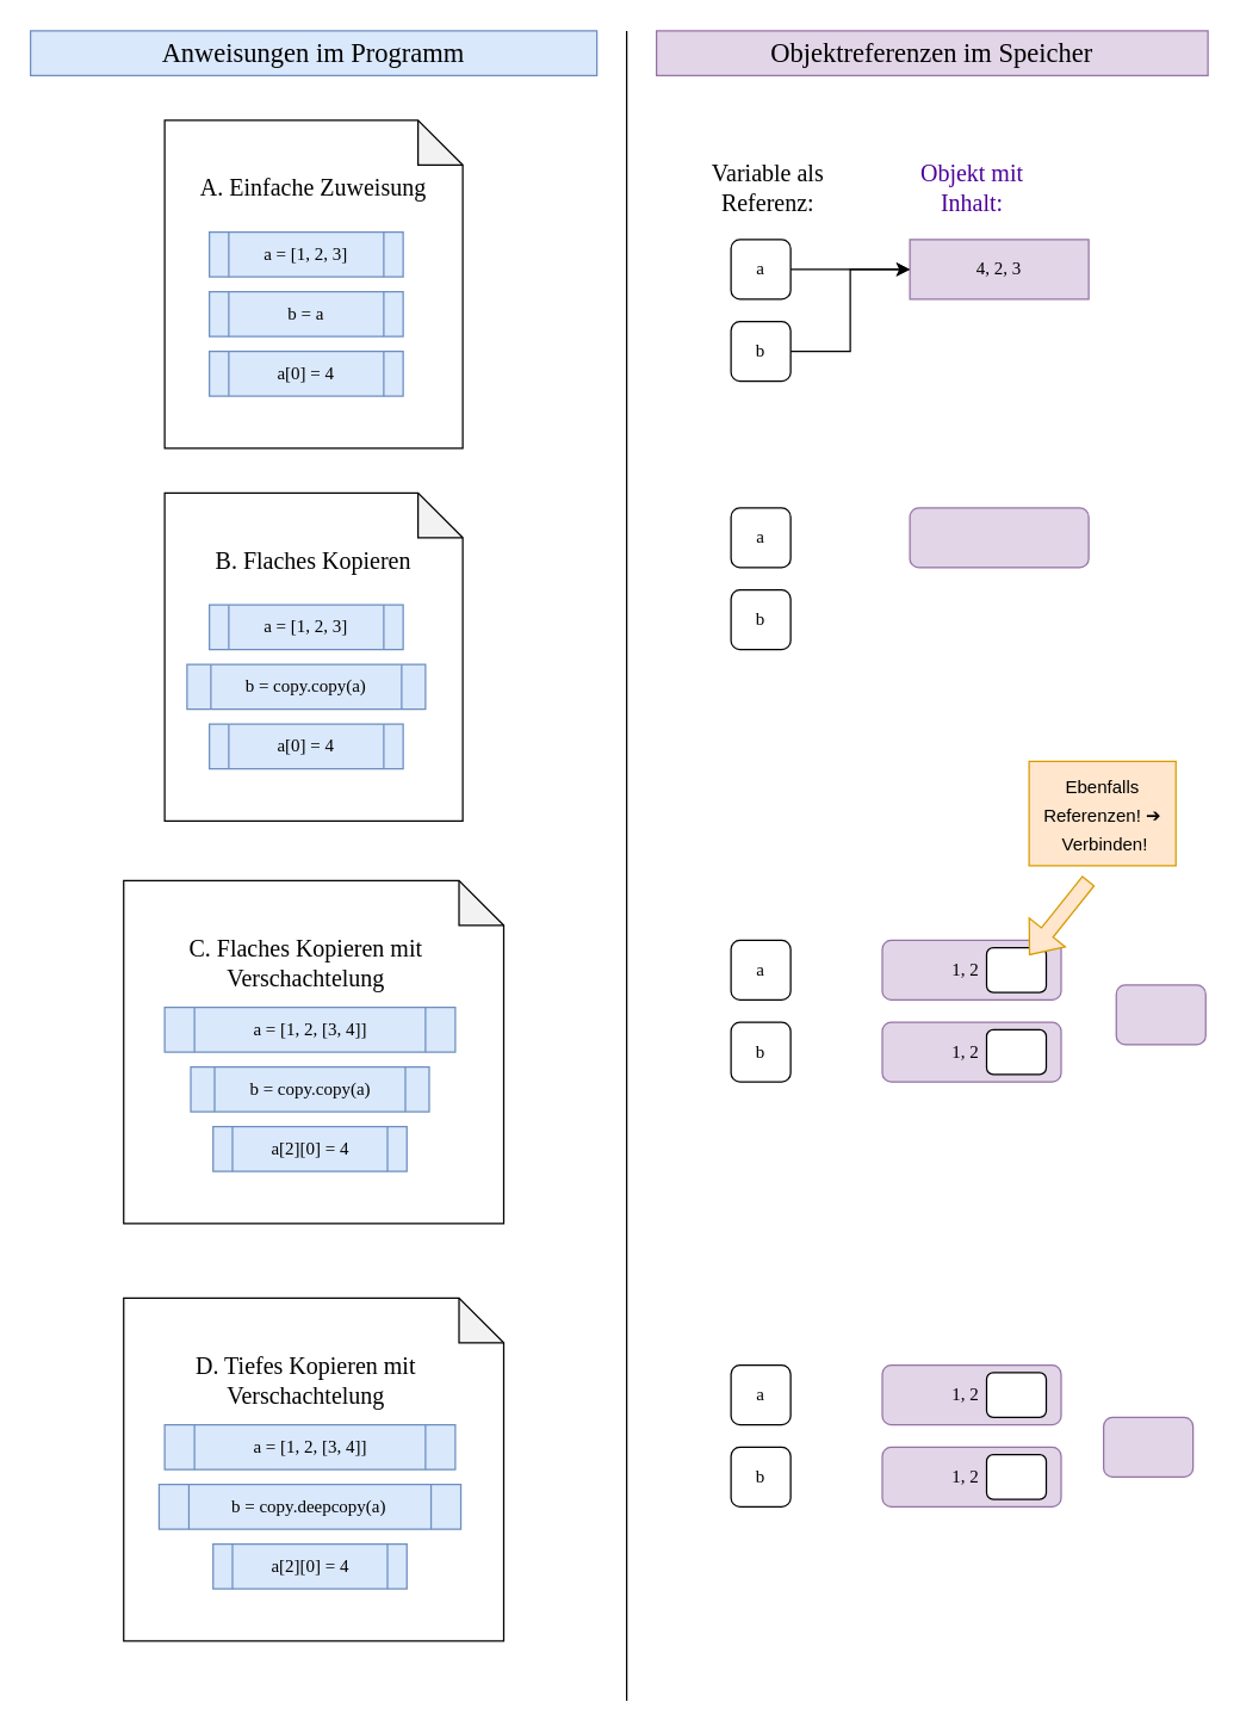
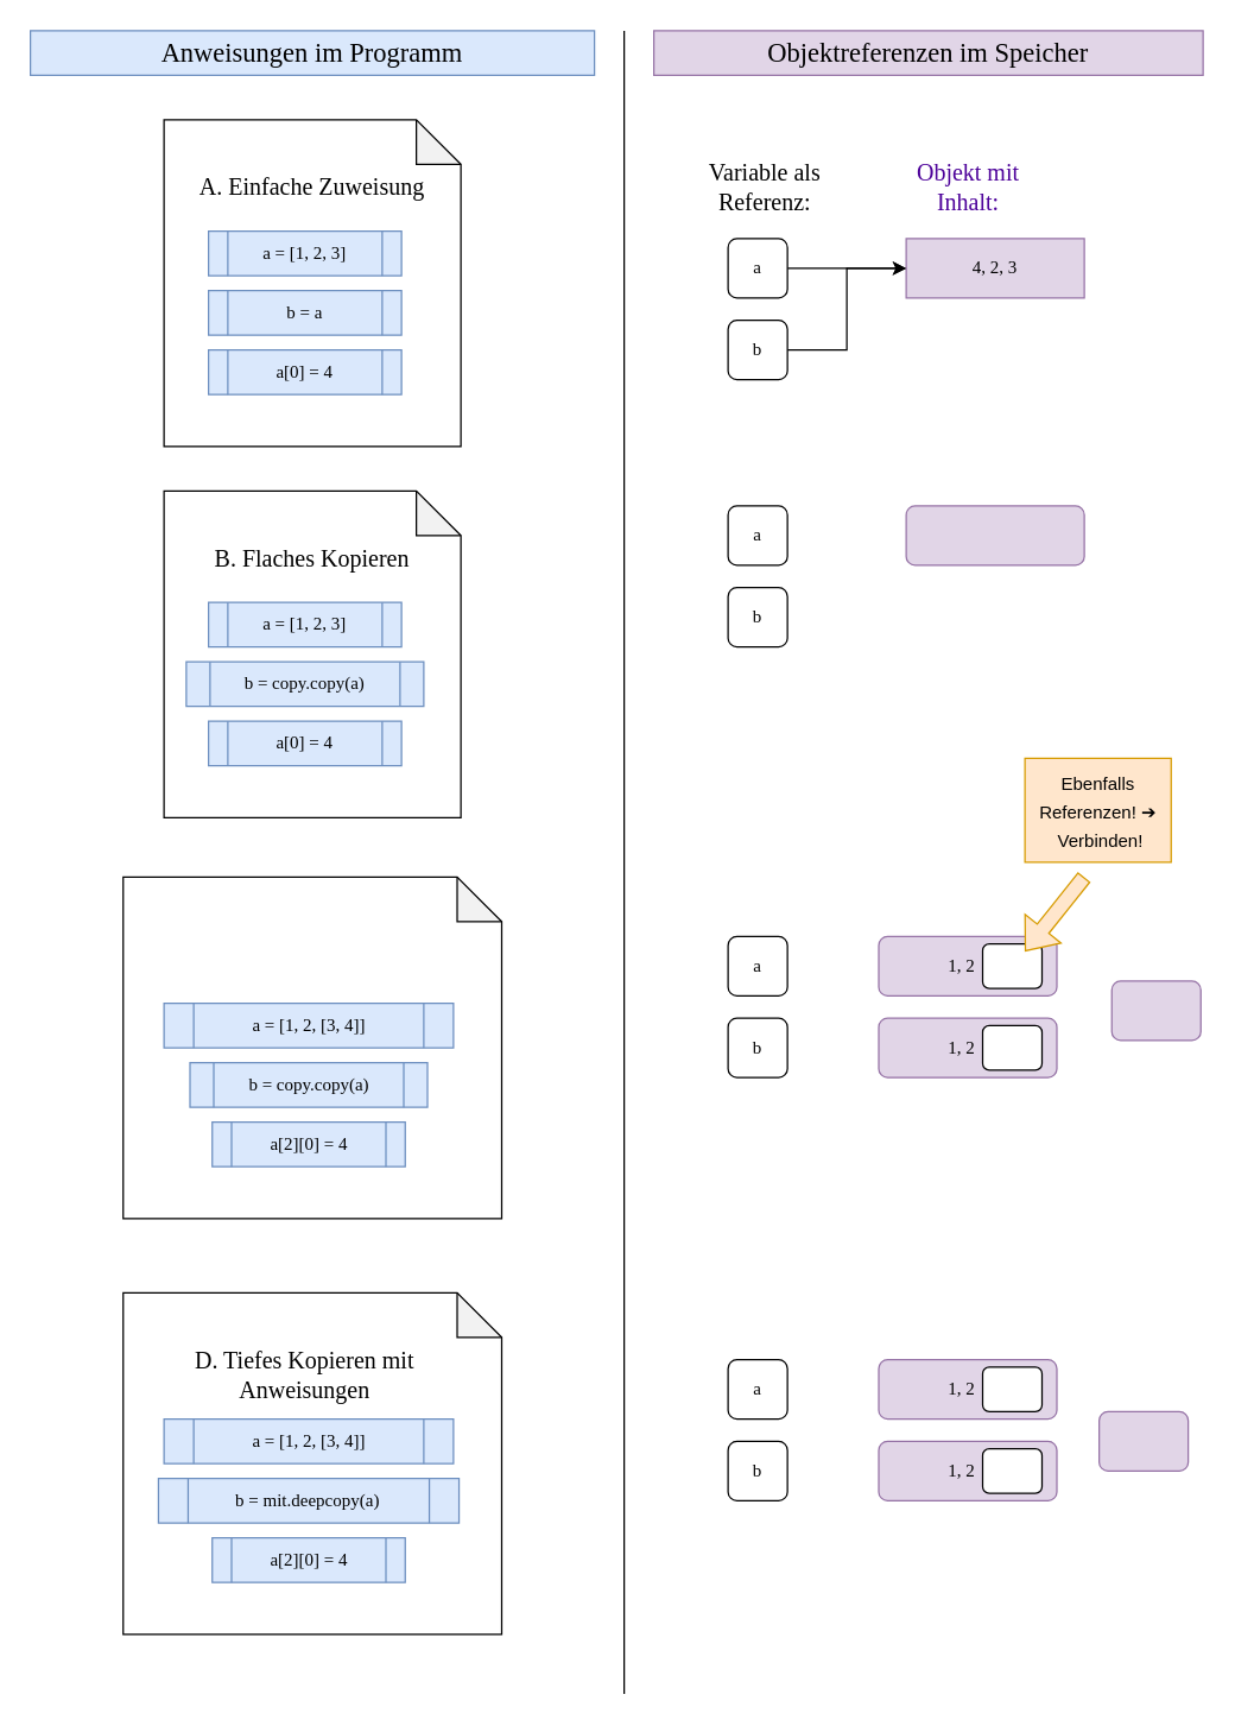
- <mxCell id="24" value="&lt;font face=&quot;Tahoma&quot; style=&quot;font-size: 16px&quot;&gt;C. Flaches Kopieren mit Verschachtelung&lt;/font&gt;" style="text;html=1;strokeColor=none;fillColor=none;align=center;verticalAlign=middle;whiteSpace=wrap;rounded=0;fontFamily=Lucida Console;" parent="1" vertex="1"><mxGeometry x="95" y="630" width="220" height="30" as="geometry" /></mxCell>
- <mxCell id="39" value="&lt;font face=&quot;Tahoma&quot; style=&quot;font-size: 16px&quot;&gt;D. Tiefes Kopieren mit Verschachtelung&lt;/font&gt;" style="text;html=1;strokeColor=none;fillColor=none;align=center;verticalAlign=middle;whiteSpace=wrap;rounded=0;fontFamily=Lucida Console;" parent="1" vertex="1"><mxGeometry x="95" y="910" width="220" height="30" as="geometry" /></mxCell>
+ <mxCell id="39" value="&lt;font face=&quot;Tahoma&quot; style=&quot;font-size: 16px&quot;&gt;D. Tiefes Kopieren mit Anweisungen&lt;/font&gt;" style="text;html=1;strokeColor=none;fillColor=none;align=center;verticalAlign=middle;whiteSpace=wrap;rounded=0;fontFamily=Lucida Console;" parent="1" vertex="1"><mxGeometry x="95" y="910" width="220" height="30" as="geometry" /></mxCell>
- <mxCell id="37" value="&lt;font face=&quot;Lucida Console&quot;&gt;b = copy.deepcopy(a)&lt;/font&gt;" style="shape=process;whiteSpace=wrap;html=1;backgroundOutline=1;fillColor=#dae8fc;strokeColor=#6c8ebf;" parent="1" vertex="1"><mxGeometry x="106.25" y="995" width="202.5" height="30" as="geometry" /></mxCell>
+ <mxCell id="37" value="&lt;font face=&quot;Lucida Console&quot;&gt;b = mit.deepcopy(a)&lt;/font&gt;" style="shape=process;whiteSpace=wrap;html=1;backgroundOutline=1;fillColor=#dae8fc;strokeColor=#6c8ebf;" parent="1" vertex="1"><mxGeometry x="106.25" y="995" width="202.5" height="30" as="geometry" /></mxCell>
